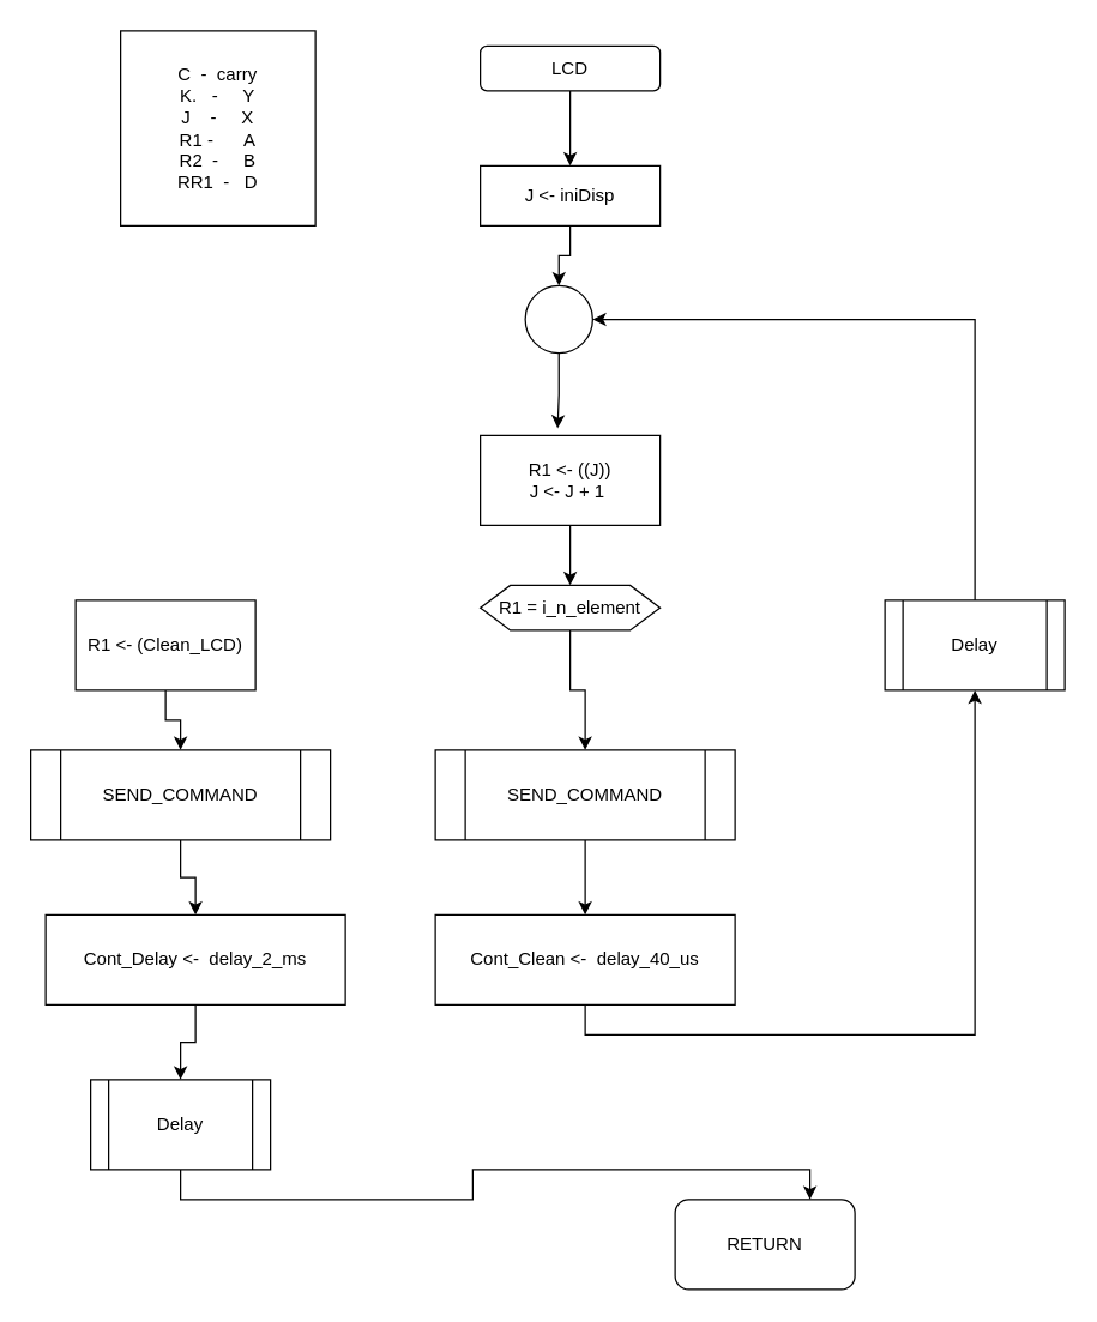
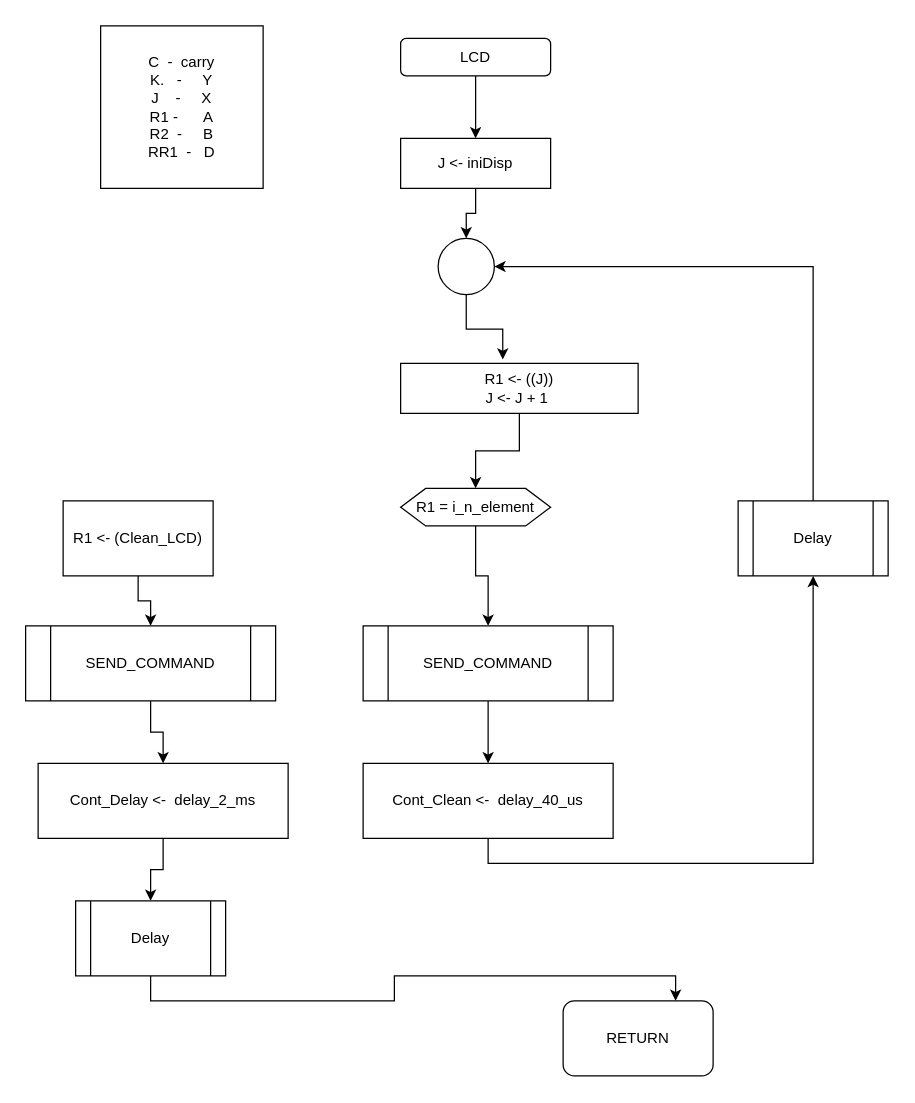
- <mxCell id="10" value="R1 &amp;lt;- ((J))&lt;br&gt;J &amp;lt;- J + 1&amp;nbsp;" style="rounded=0;whiteSpace=wrap;html=1;" vertex="1" parent="1"><mxGeometry x="320" y="290" width="120" height="60" as="geometry" /></mxCell>
+ <mxCell id="10" value="R1 &amp;lt;- ((J))&lt;br&gt;J &amp;lt;- J + 1&amp;nbsp;" style="rounded=0;whiteSpace=wrap;html=1;" vertex="1" parent="1"><mxGeometry x="320" y="290" width="190" height="40" as="geometry" /></mxCell>
